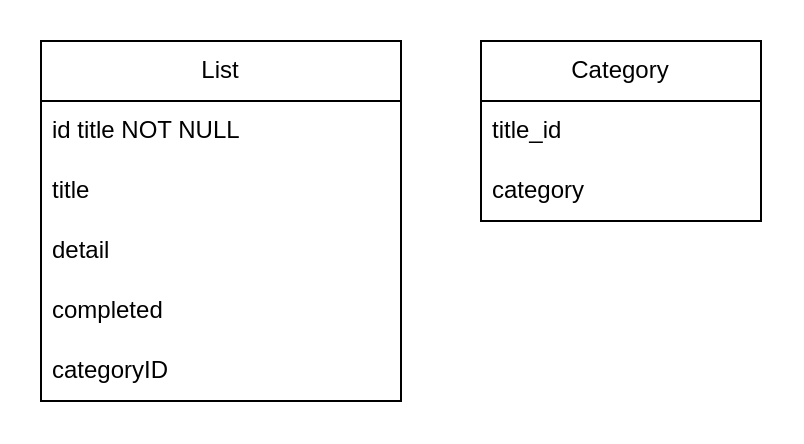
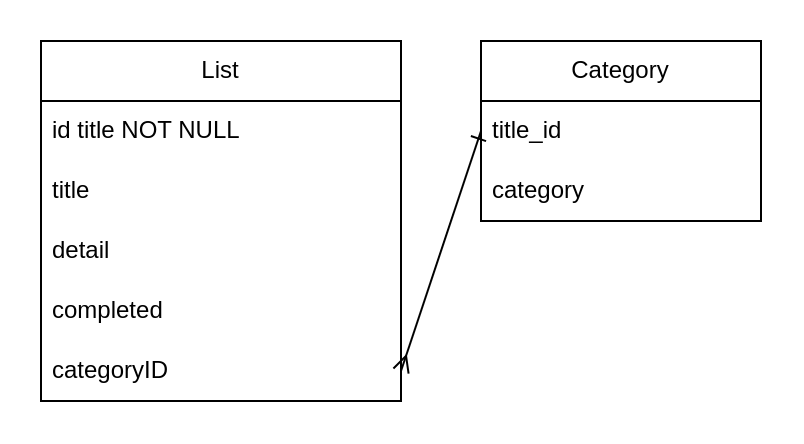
+ <mxCell id="11" style="edgeStyle=none;html=1;exitX=1;exitY=0.5;exitDx=0;exitDy=0;entryX=0;entryY=0.5;entryDx=0;entryDy=0;endArrow=ERone;endFill=0;startArrow=ERmany;startFill=0;" parent="1" source="7" target="9" edge="1"><mxGeometry relative="1" as="geometry"><mxPoint x="240" y="125" as="targetPoint" /></mxGeometry></mxCell>
